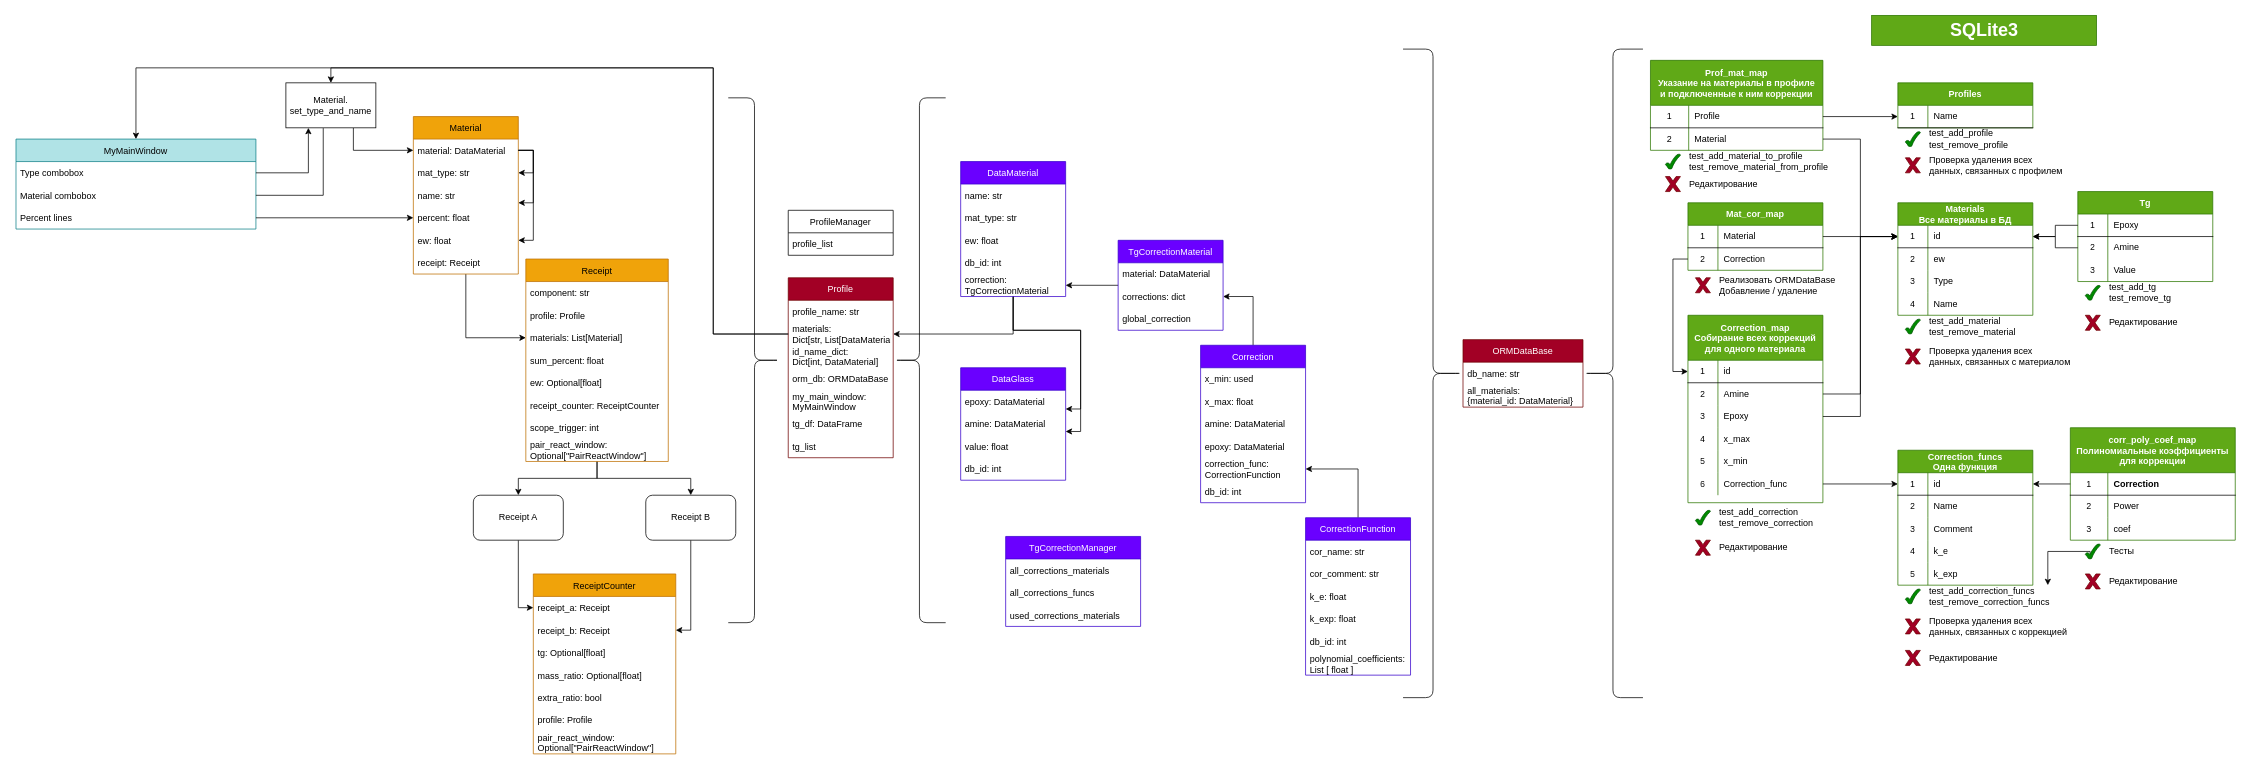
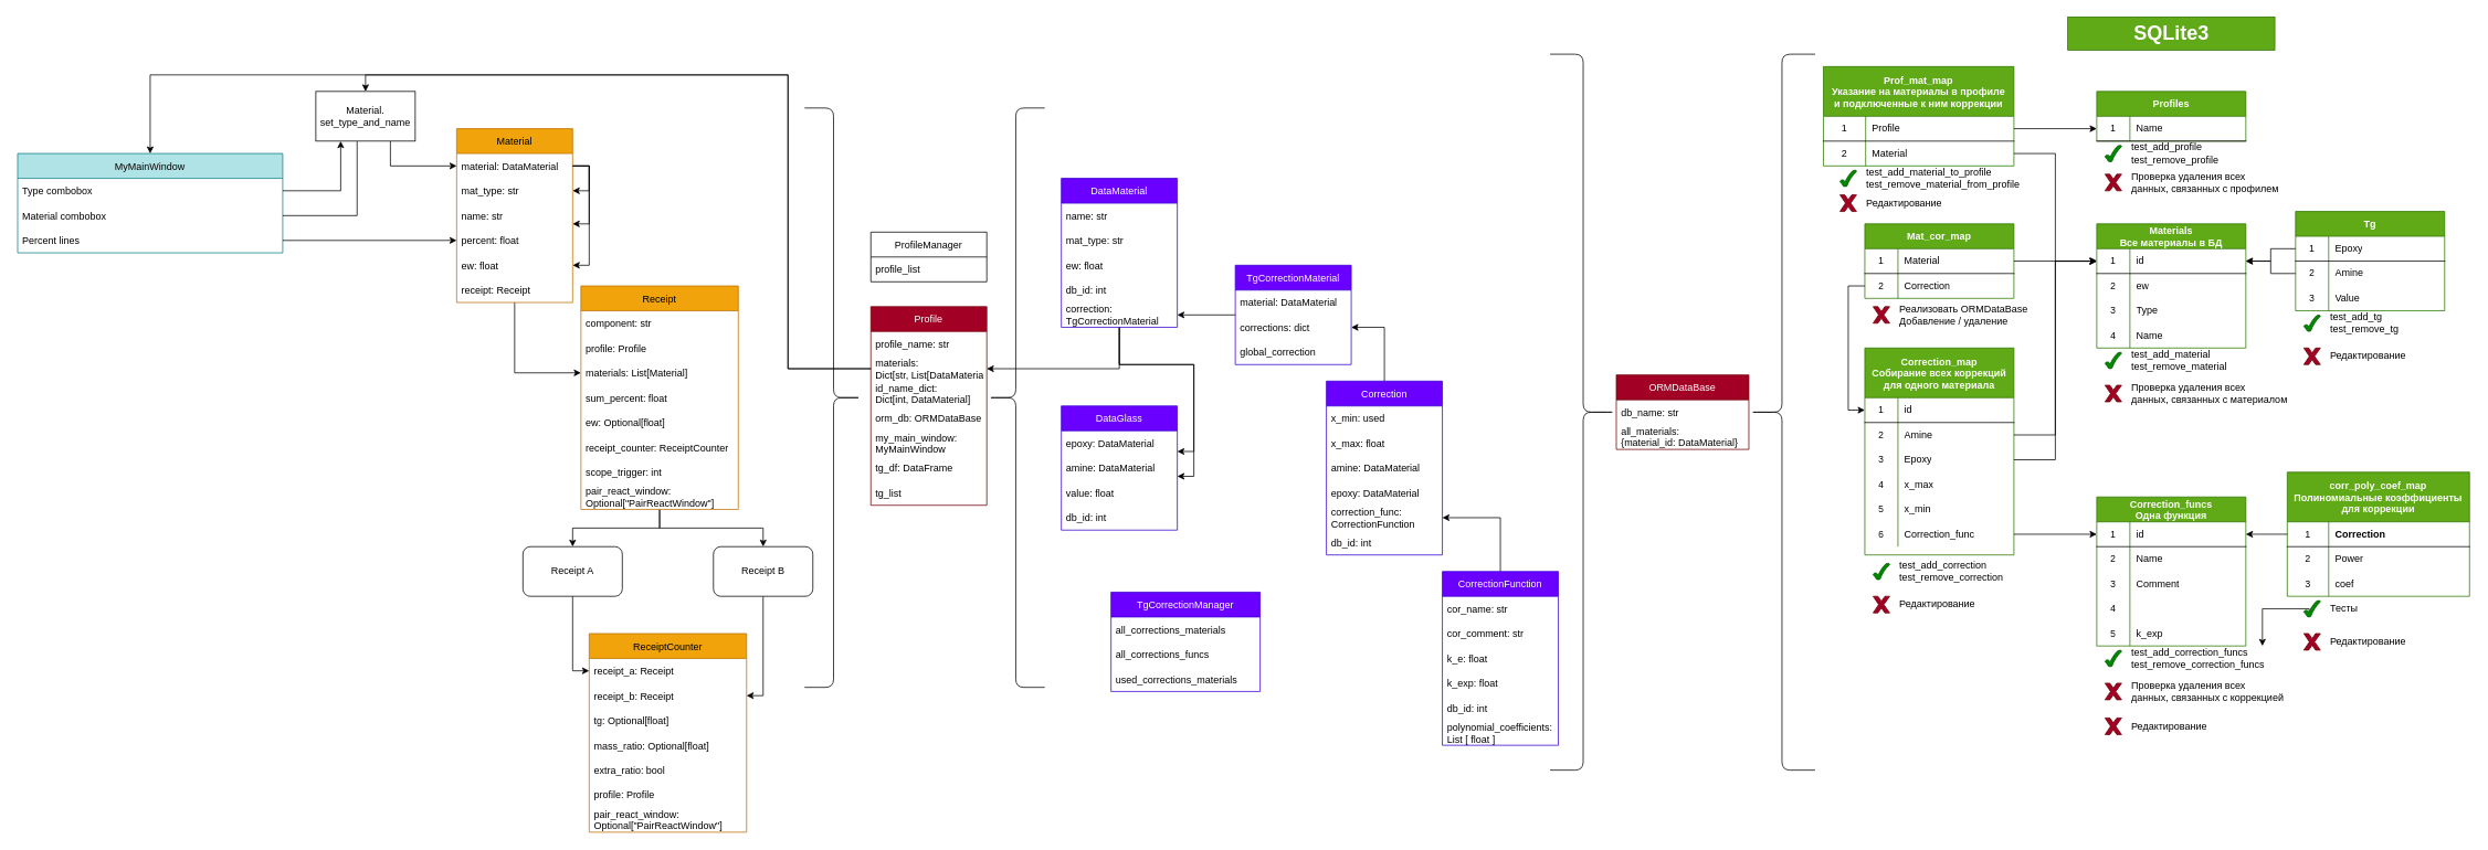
- <mxCell id="185" value="SQLite3" style="text;strokeColor=#2D7600;fillColor=#60a917;html=1;fontSize=24;fontStyle=1;verticalAlign=middle;align=center;fontColor=#ffffff;" parent="1" vertex="1"><mxGeometry x="2495" y="20" width="300" height="40" as="geometry" /></mxCell>
+ <mxCell id="185" value="SQLite3" style="text;strokeColor=#2D7600;fillColor=#60a917;html=1;fontSize=24;fontStyle=1;verticalAlign=middle;align=center;fontColor=#ffffff;" parent="1" vertex="1"><mxGeometry x="2495" width="250" height="40" as="geometry" y="20" /></mxCell>
- <mxCell id="48" value="k_e" style="shape=partialRectangle;html=1;whiteSpace=wrap;connectable=0;fillColor=none;top=0;left=0;bottom=0;right=0;align=left;spacingLeft=6;overflow=hidden;pointerEvents=1;" parent="46" vertex="1"><mxGeometry x="40" width="140" height="30" as="geometry"><mxRectangle width="140" height="30" as="alternateBounds" /></mxGeometry></mxCell>
